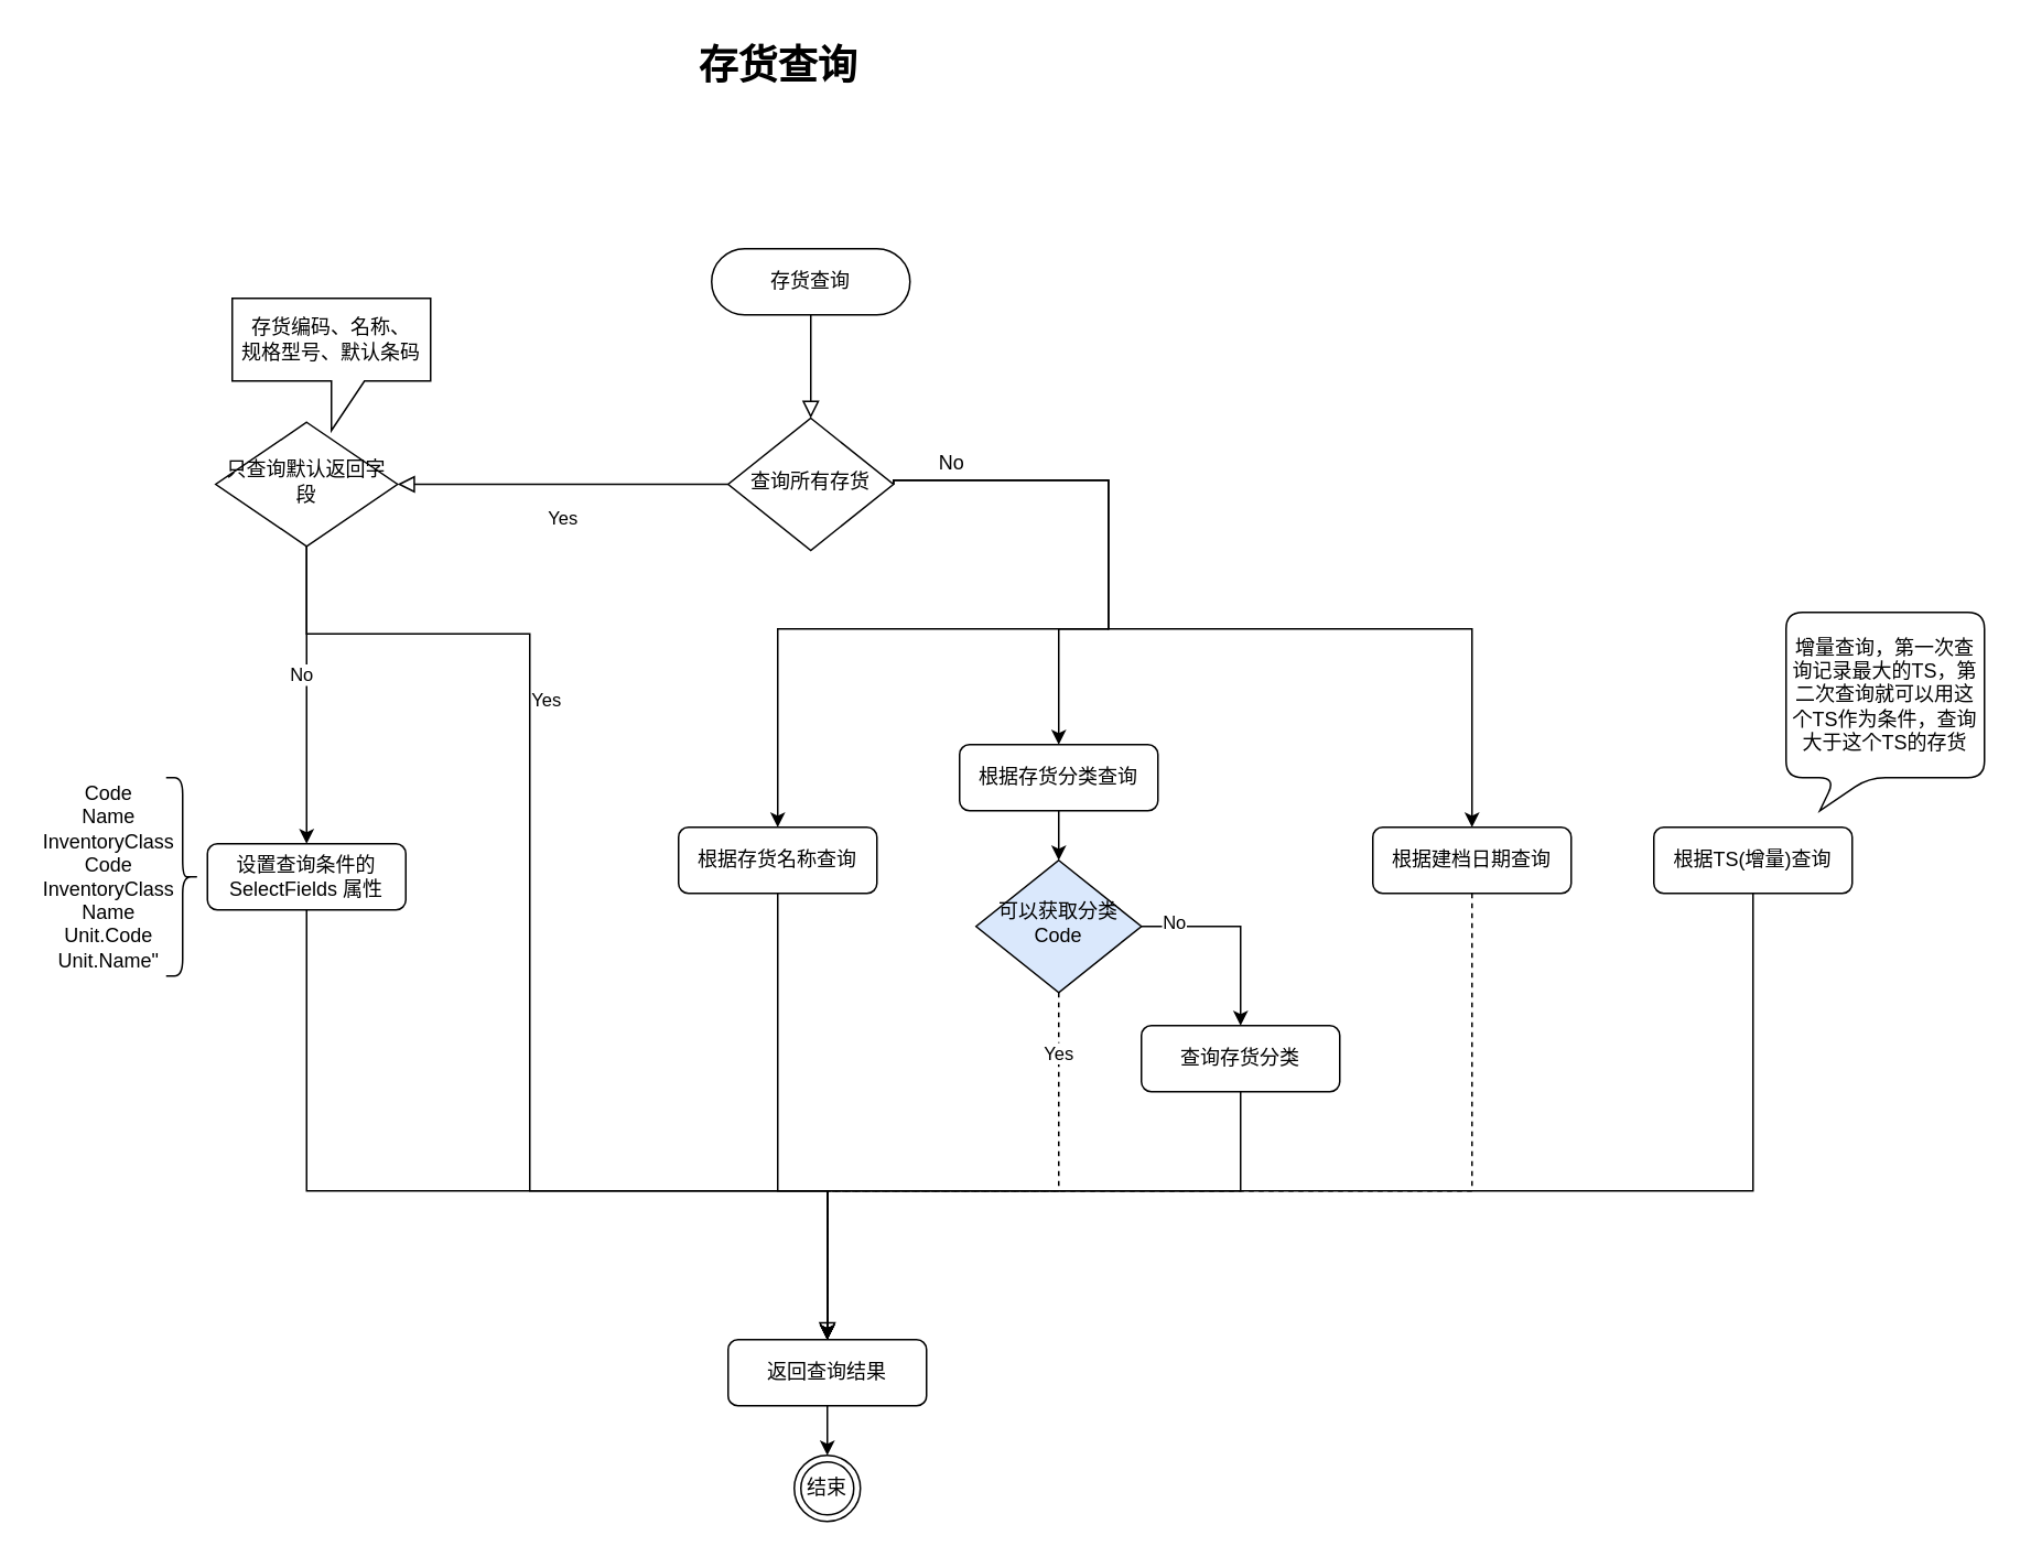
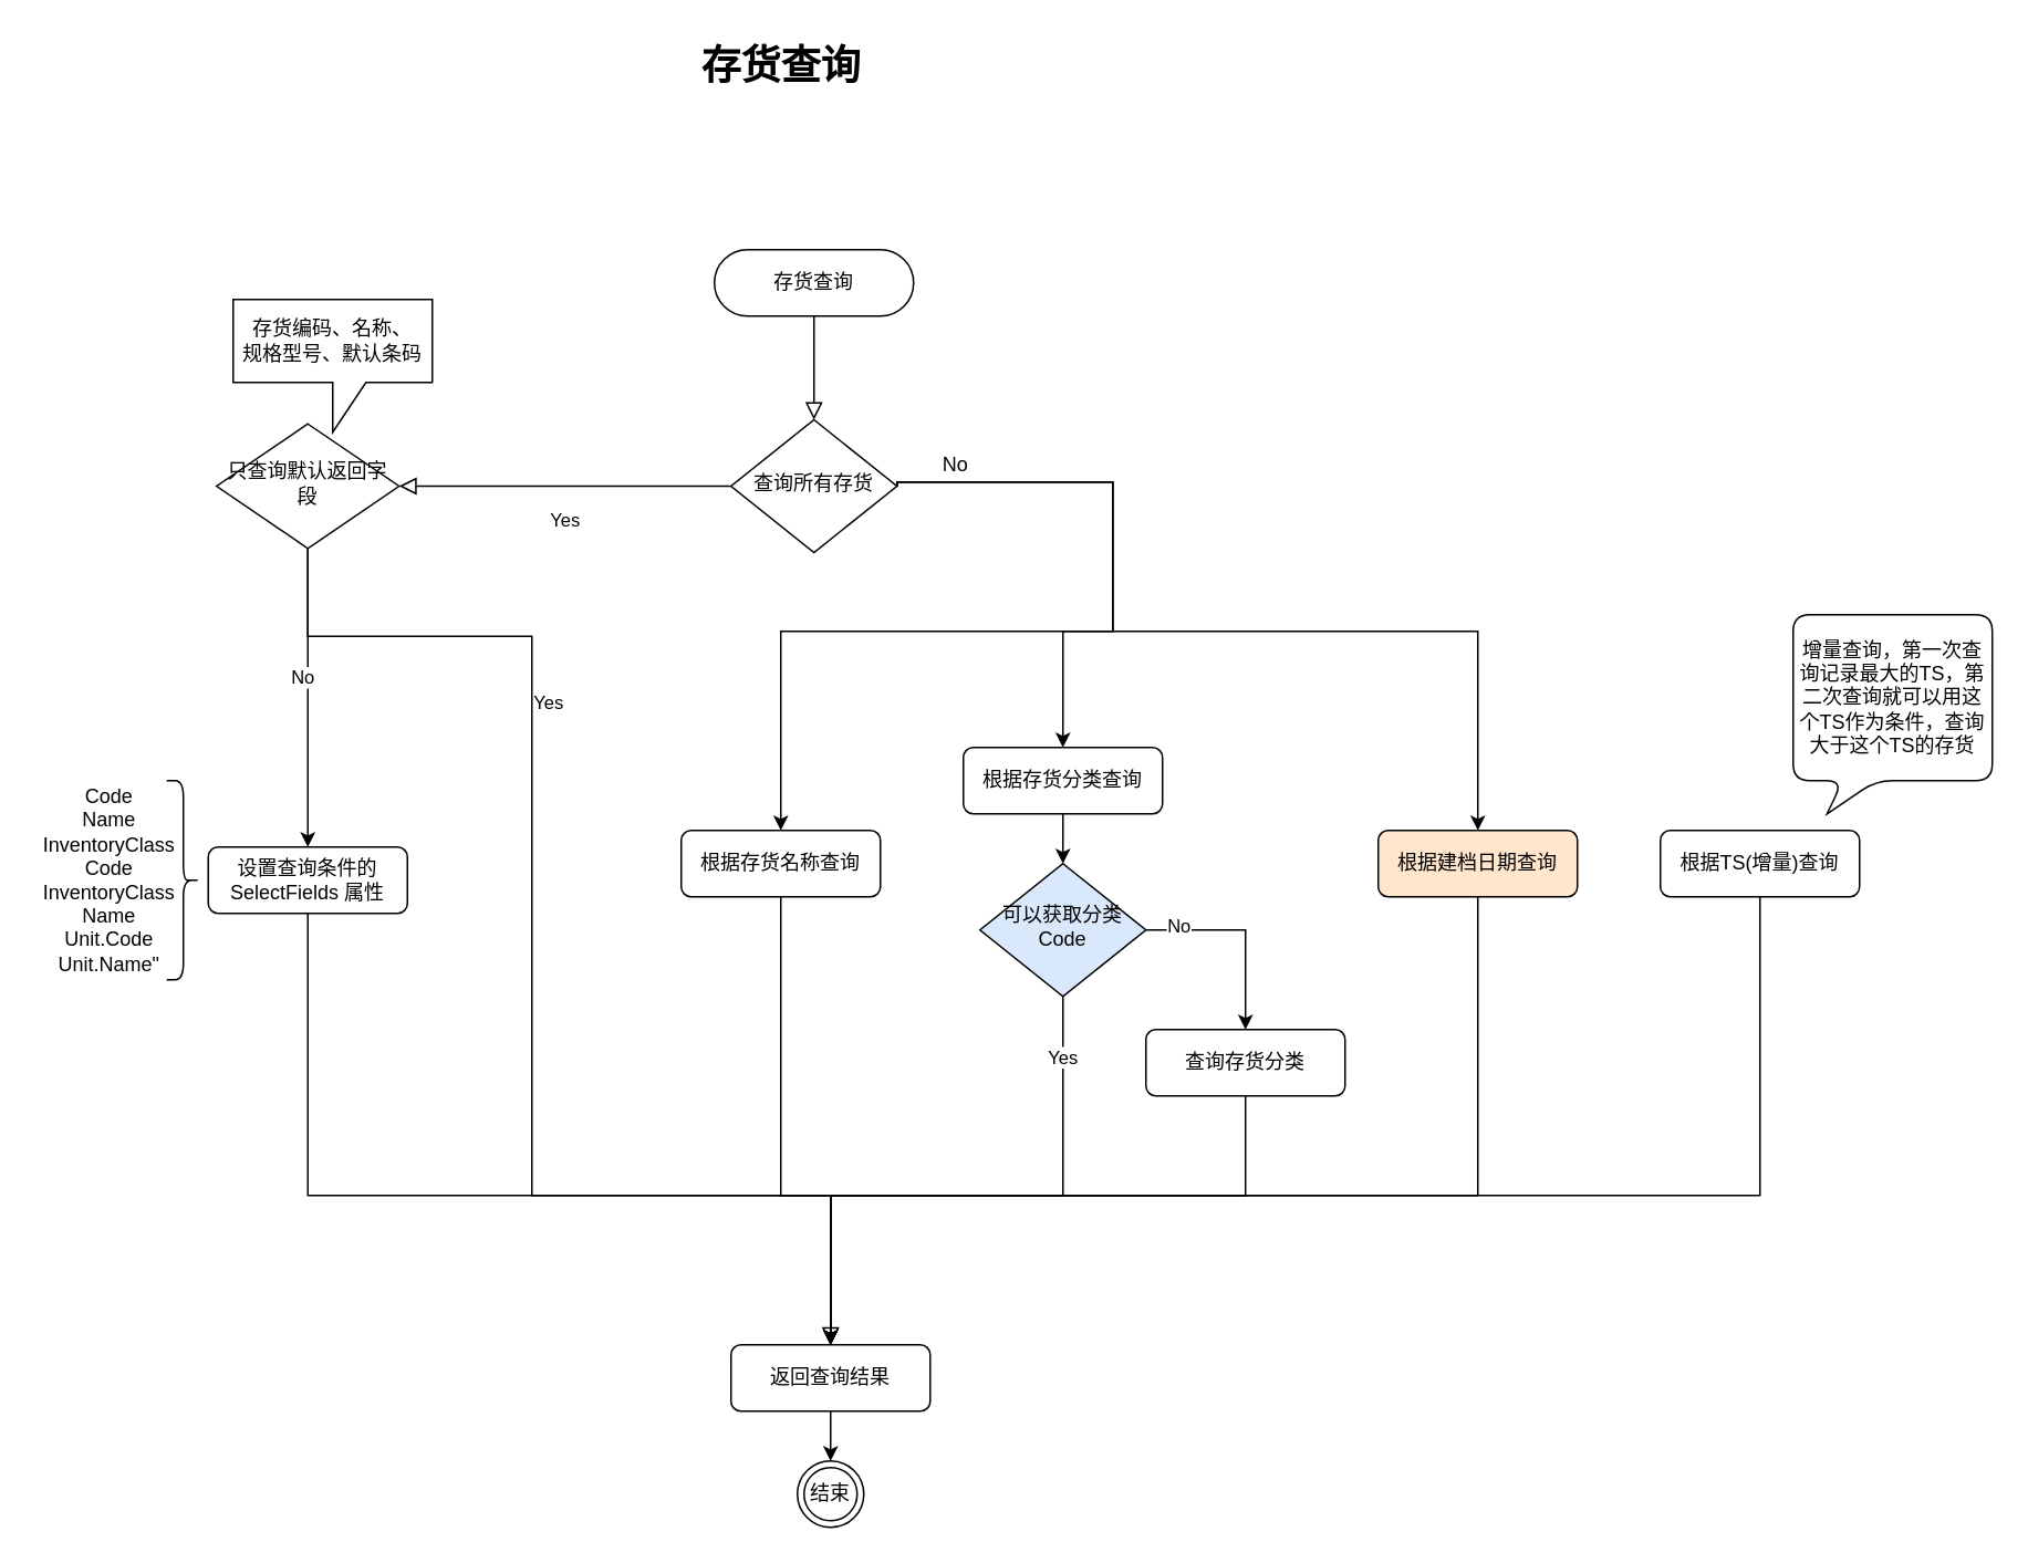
- <mxCell id="38" value="根据建档日期查询" style="rounded=1;whiteSpace=wrap;html=1;fontSize=12;glass=0;strokeWidth=1;shadow=0;movable=0;resizable=0;rotatable=0;deletable=0;editable=0;connectable=0;" vertex="1" parent="1"><mxGeometry x="830" y="500" width="120" height="40" as="geometry" /></mxCell>
+ <mxCell id="38" value="根据建档日期查询" style="rounded=1;whiteSpace=wrap;html=1;fontSize=12;glass=0;strokeWidth=1;shadow=0;movable=0;resizable=0;rotatable=0;deletable=0;editable=0;connectable=0;fillColor=#ffe6cc;" vertex="1" parent="1"><mxGeometry x="830" y="500" width="120" height="40" as="geometry" /></mxCell>
- <mxCell id="29" style="edgeStyle=orthogonalEdgeStyle;rounded=0;orthogonalLoop=1;jettySize=auto;html=1;exitX=0.5;exitY=1;exitDx=0;exitDy=0;entryX=0.5;entryY=0;entryDx=0;entryDy=0;dashed=1;" edge="1" parent="1" source="38" target="22"><mxGeometry relative="1" as="geometry"><Array as="points"><mxPoint x="890" y="720" /><mxPoint x="500" y="720" /></Array></mxGeometry></mxCell>
+ <mxCell id="29" style="edgeStyle=orthogonalEdgeStyle;rounded=0;orthogonalLoop=1;jettySize=auto;html=1;exitX=0.5;exitY=1;exitDx=0;exitDy=0;entryX=0.5;entryY=0;entryDx=0;entryDy=0;" edge="1" parent="1" source="38" target="22"><mxGeometry relative="1" as="geometry"><Array as="points"><mxPoint x="890" y="720" /><mxPoint x="500" y="720" /></Array></mxGeometry></mxCell>
- <mxCell id="10" style="edgeStyle=orthogonalEdgeStyle;rounded=0;orthogonalLoop=1;jettySize=auto;html=1;exitX=0.5;exitY=1;exitDx=0;exitDy=0;entryX=0.5;entryY=0;entryDx=0;entryDy=0;dashed=1;" edge="1" parent="1" source="14" target="22"><mxGeometry relative="1" as="geometry"><Array as="points"><mxPoint x="640" y="720" /><mxPoint x="500" y="720" /></Array></mxGeometry></mxCell>
+ <mxCell id="10" style="edgeStyle=orthogonalEdgeStyle;rounded=0;orthogonalLoop=1;jettySize=auto;html=1;exitX=0.5;exitY=1;exitDx=0;exitDy=0;entryX=0.5;entryY=0;entryDx=0;entryDy=0;" edge="1" parent="1" source="14" target="22"><mxGeometry relative="1" as="geometry"><Array as="points"><mxPoint x="640" y="720" /><mxPoint x="500" y="720" /></Array></mxGeometry></mxCell>
